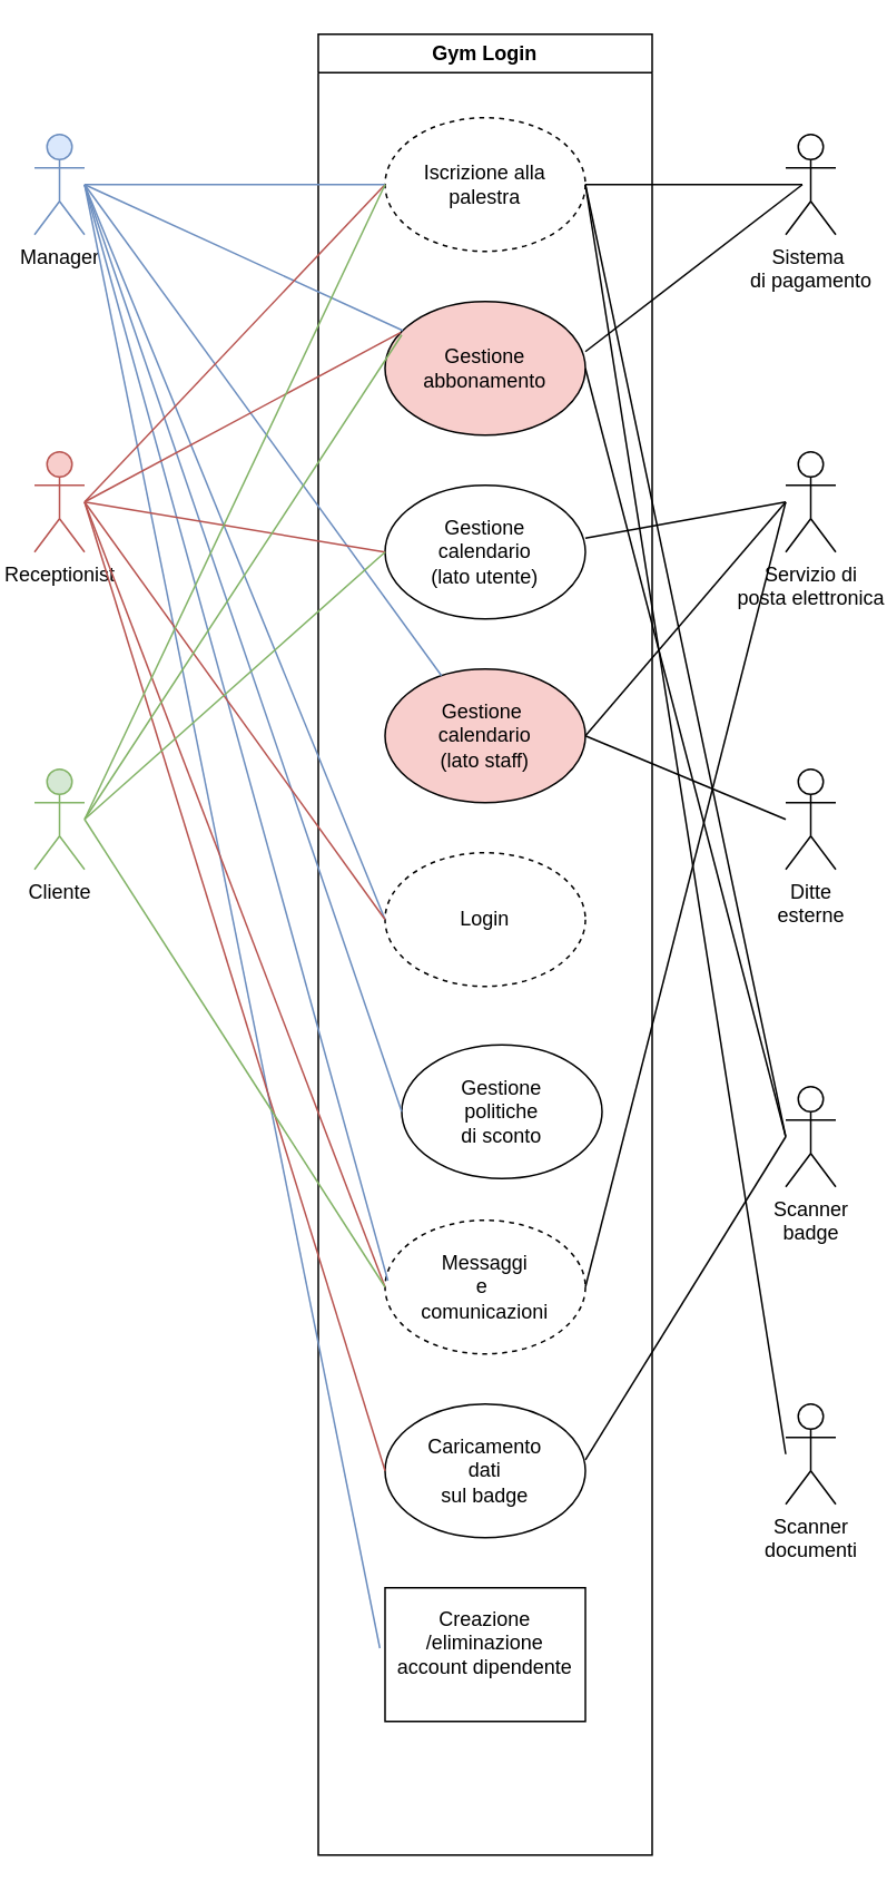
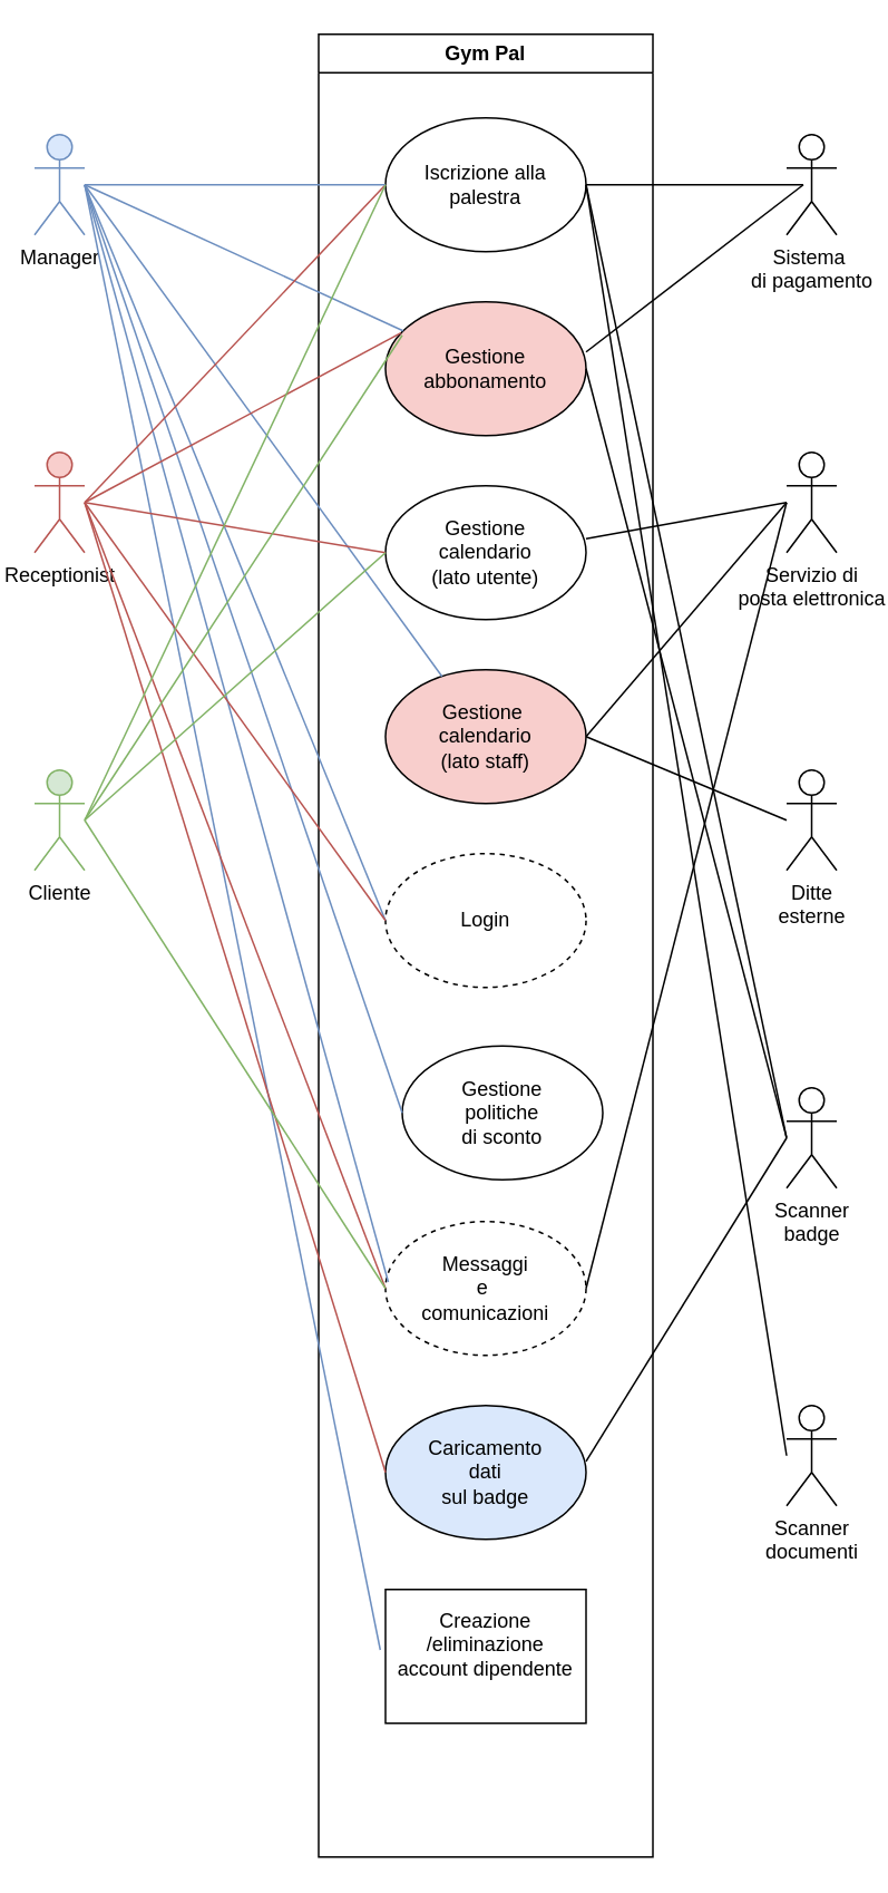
- <mxCell id="2" value="Gym Login" style="swimlane;whiteSpace=wrap;html=1;fillStyle=auto;fillColor=none;" vertex="1" parent="1"><mxGeometry x="190" y="20" width="200" height="1090" as="geometry"><mxRectangle x="310" y="40" width="90" height="30" as="alternateBounds" /></mxGeometry></mxCell>
+ <mxCell id="2" value="Gym Pal" style="swimlane;whiteSpace=wrap;html=1;fillStyle=auto;fillColor=none;" vertex="1" parent="1"><mxGeometry x="190" y="20" width="200" height="1090" as="geometry"><mxRectangle x="310" y="40" width="90" height="30" as="alternateBounds" /></mxGeometry></mxCell>
- <mxCell id="3" value="Iscrizione&amp;nbsp;&lt;span style=&quot;background-color: initial;&quot;&gt;alla&lt;/span&gt;&lt;div&gt;palestra&lt;/div&gt;" style="ellipse;whiteSpace=wrap;html=1;align=center;dashed=1;" vertex="1" parent="2"><mxGeometry x="40" y="50" width="120" height="80" as="geometry" /></mxCell>
+ <mxCell id="3" value="Iscrizione&amp;nbsp;&lt;span style=&quot;background-color: initial;&quot;&gt;alla&lt;/span&gt;&lt;div&gt;palestra&lt;/div&gt;" style="ellipse;whiteSpace=wrap;html=1;align=center;" vertex="1" parent="2"><mxGeometry x="40" y="50" width="120" height="80" as="geometry" /></mxCell>
- <mxCell id="9" value="Caricamento&lt;div&gt;dati&lt;/div&gt;&lt;div&gt;sul badge&lt;/div&gt;" style="ellipse;whiteSpace=wrap;html=1;" vertex="1" parent="2"><mxGeometry x="40" y="820" width="120" height="80" as="geometry" /></mxCell>
+ <mxCell id="9" value="Caricamento&lt;div&gt;dati&lt;/div&gt;&lt;div&gt;sul badge&lt;/div&gt;" style="ellipse;whiteSpace=wrap;html=1;fillColor=#dae8fc;" vertex="1" parent="2"><mxGeometry x="40" y="820" width="120" height="80" as="geometry" /></mxCell>
